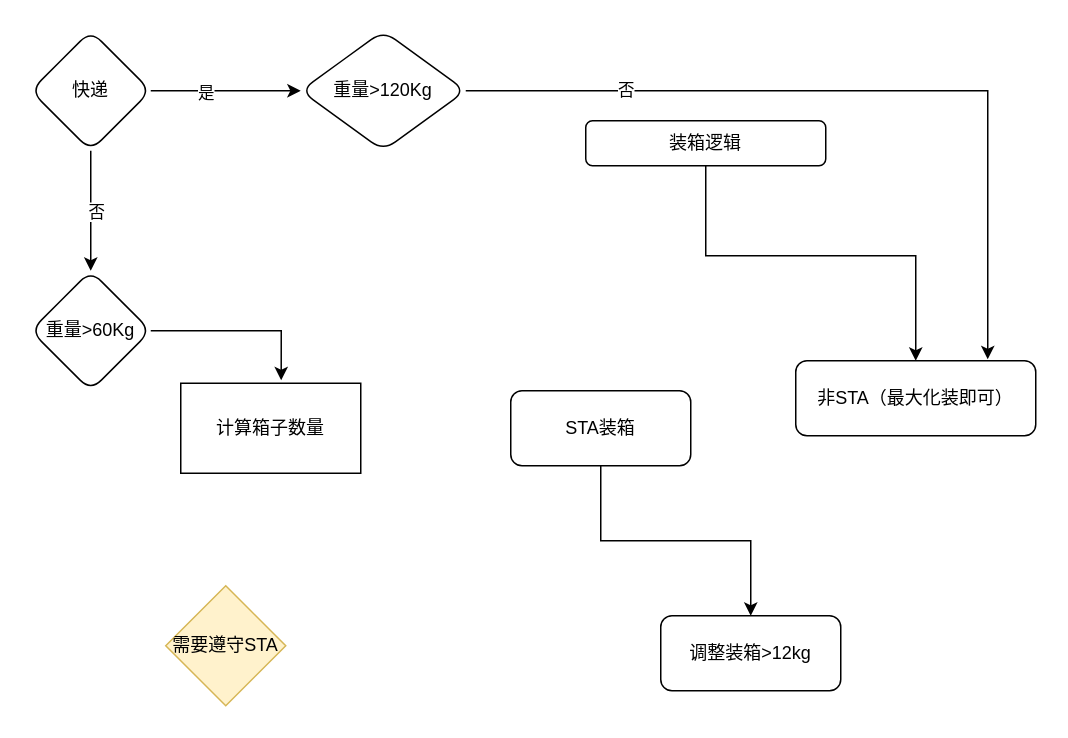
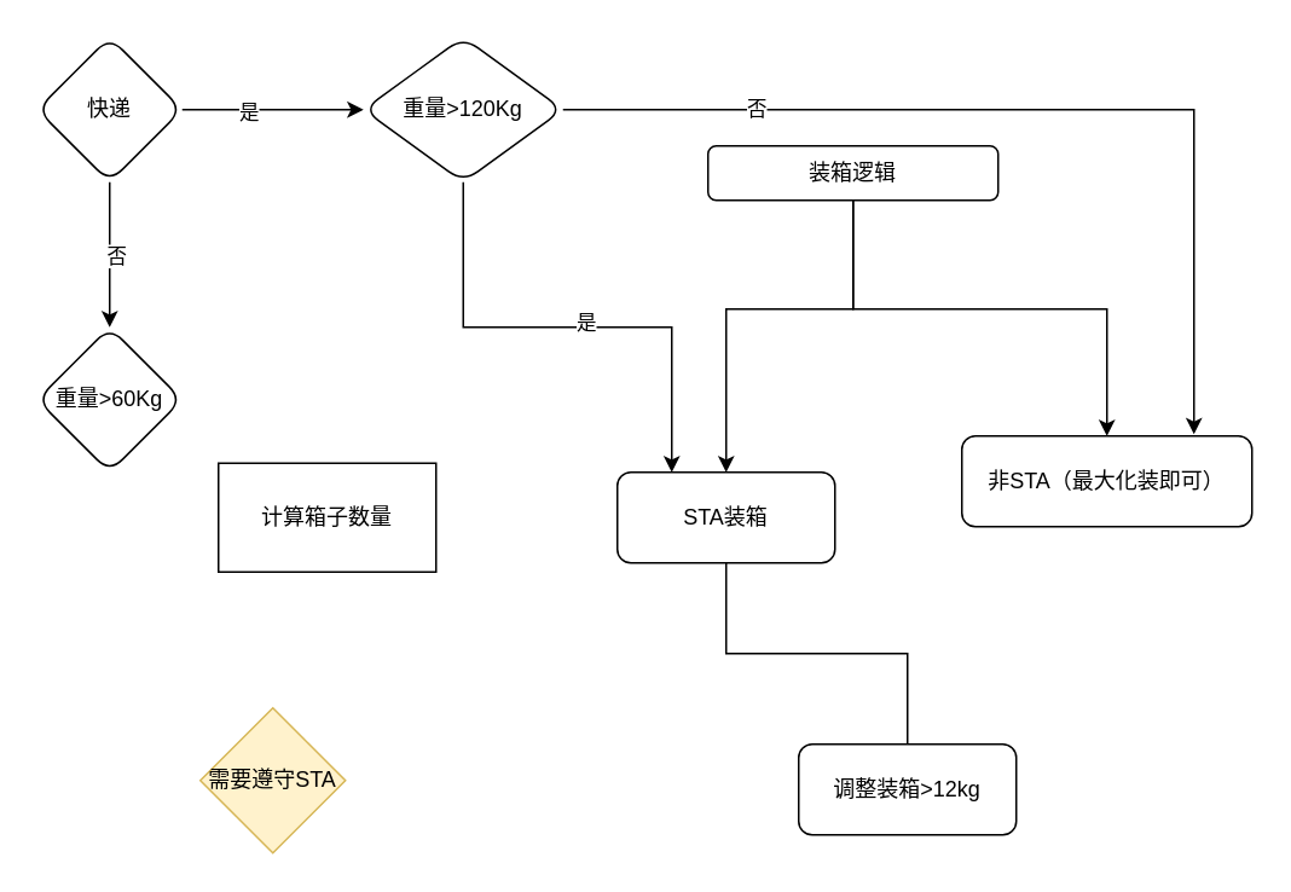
+ <mxCell id="11" value="" style="edgeStyle=orthogonalEdgeStyle;rounded=0;orthogonalLoop=1;jettySize=auto;html=1;" edge="1" parent="1" source="13" target="16"><mxGeometry relative="1" as="geometry"><Array as="points"><mxPoint x="470" y="170" /><mxPoint x="400" y="170" /></Array></mxGeometry></mxCell>
+ <mxCell id="7" style="edgeStyle=orthogonalEdgeStyle;rounded=0;orthogonalLoop=1;jettySize=auto;html=1;exitX=0.5;exitY=1;exitDx=0;exitDy=0;entryX=0.25;entryY=0;entryDx=0;entryDy=0;" edge="1" parent="1" source="9" target="16"><mxGeometry relative="1" as="geometry"><mxPoint x="360" y="200" as="targetPoint" /></mxGeometry></mxCell>
+ <mxCell id="8" value="是" style="edgeLabel;html=1;align=center;verticalAlign=middle;resizable=0;points=[];" vertex="1" connectable="0" parent="7"><mxGeometry x="0.07" y="3" relative="1" as="geometry"><mxPoint as="offset" /></mxGeometry></mxCell>
- <mxCell id="22" style="edgeStyle=orthogonalEdgeStyle;rounded=0;orthogonalLoop=1;jettySize=auto;html=1;entryX=0.558;entryY=-0.033;entryDx=0;entryDy=0;entryPerimeter=0;" edge="1" parent="1" source="10" target="21"><mxGeometry relative="1" as="geometry"><Array as="points"><mxPoint x="187" y="220" /></Array></mxGeometry></mxCell>
- <mxCell id="15" style="edgeStyle=orthogonalEdgeStyle;rounded=0;orthogonalLoop=1;jettySize=auto;html=1;" edge="1" parent="1" source="16" target="14"><mxGeometry relative="1" as="geometry" /></mxCell>
+ <mxCell id="15" style="edgeStyle=orthogonalEdgeStyle;rounded=0;orthogonalLoop=1;jettySize=auto;html=1;endArrow=none;" edge="1" parent="1" source="16" target="14"><mxGeometry relative="1" as="geometry" /></mxCell>
